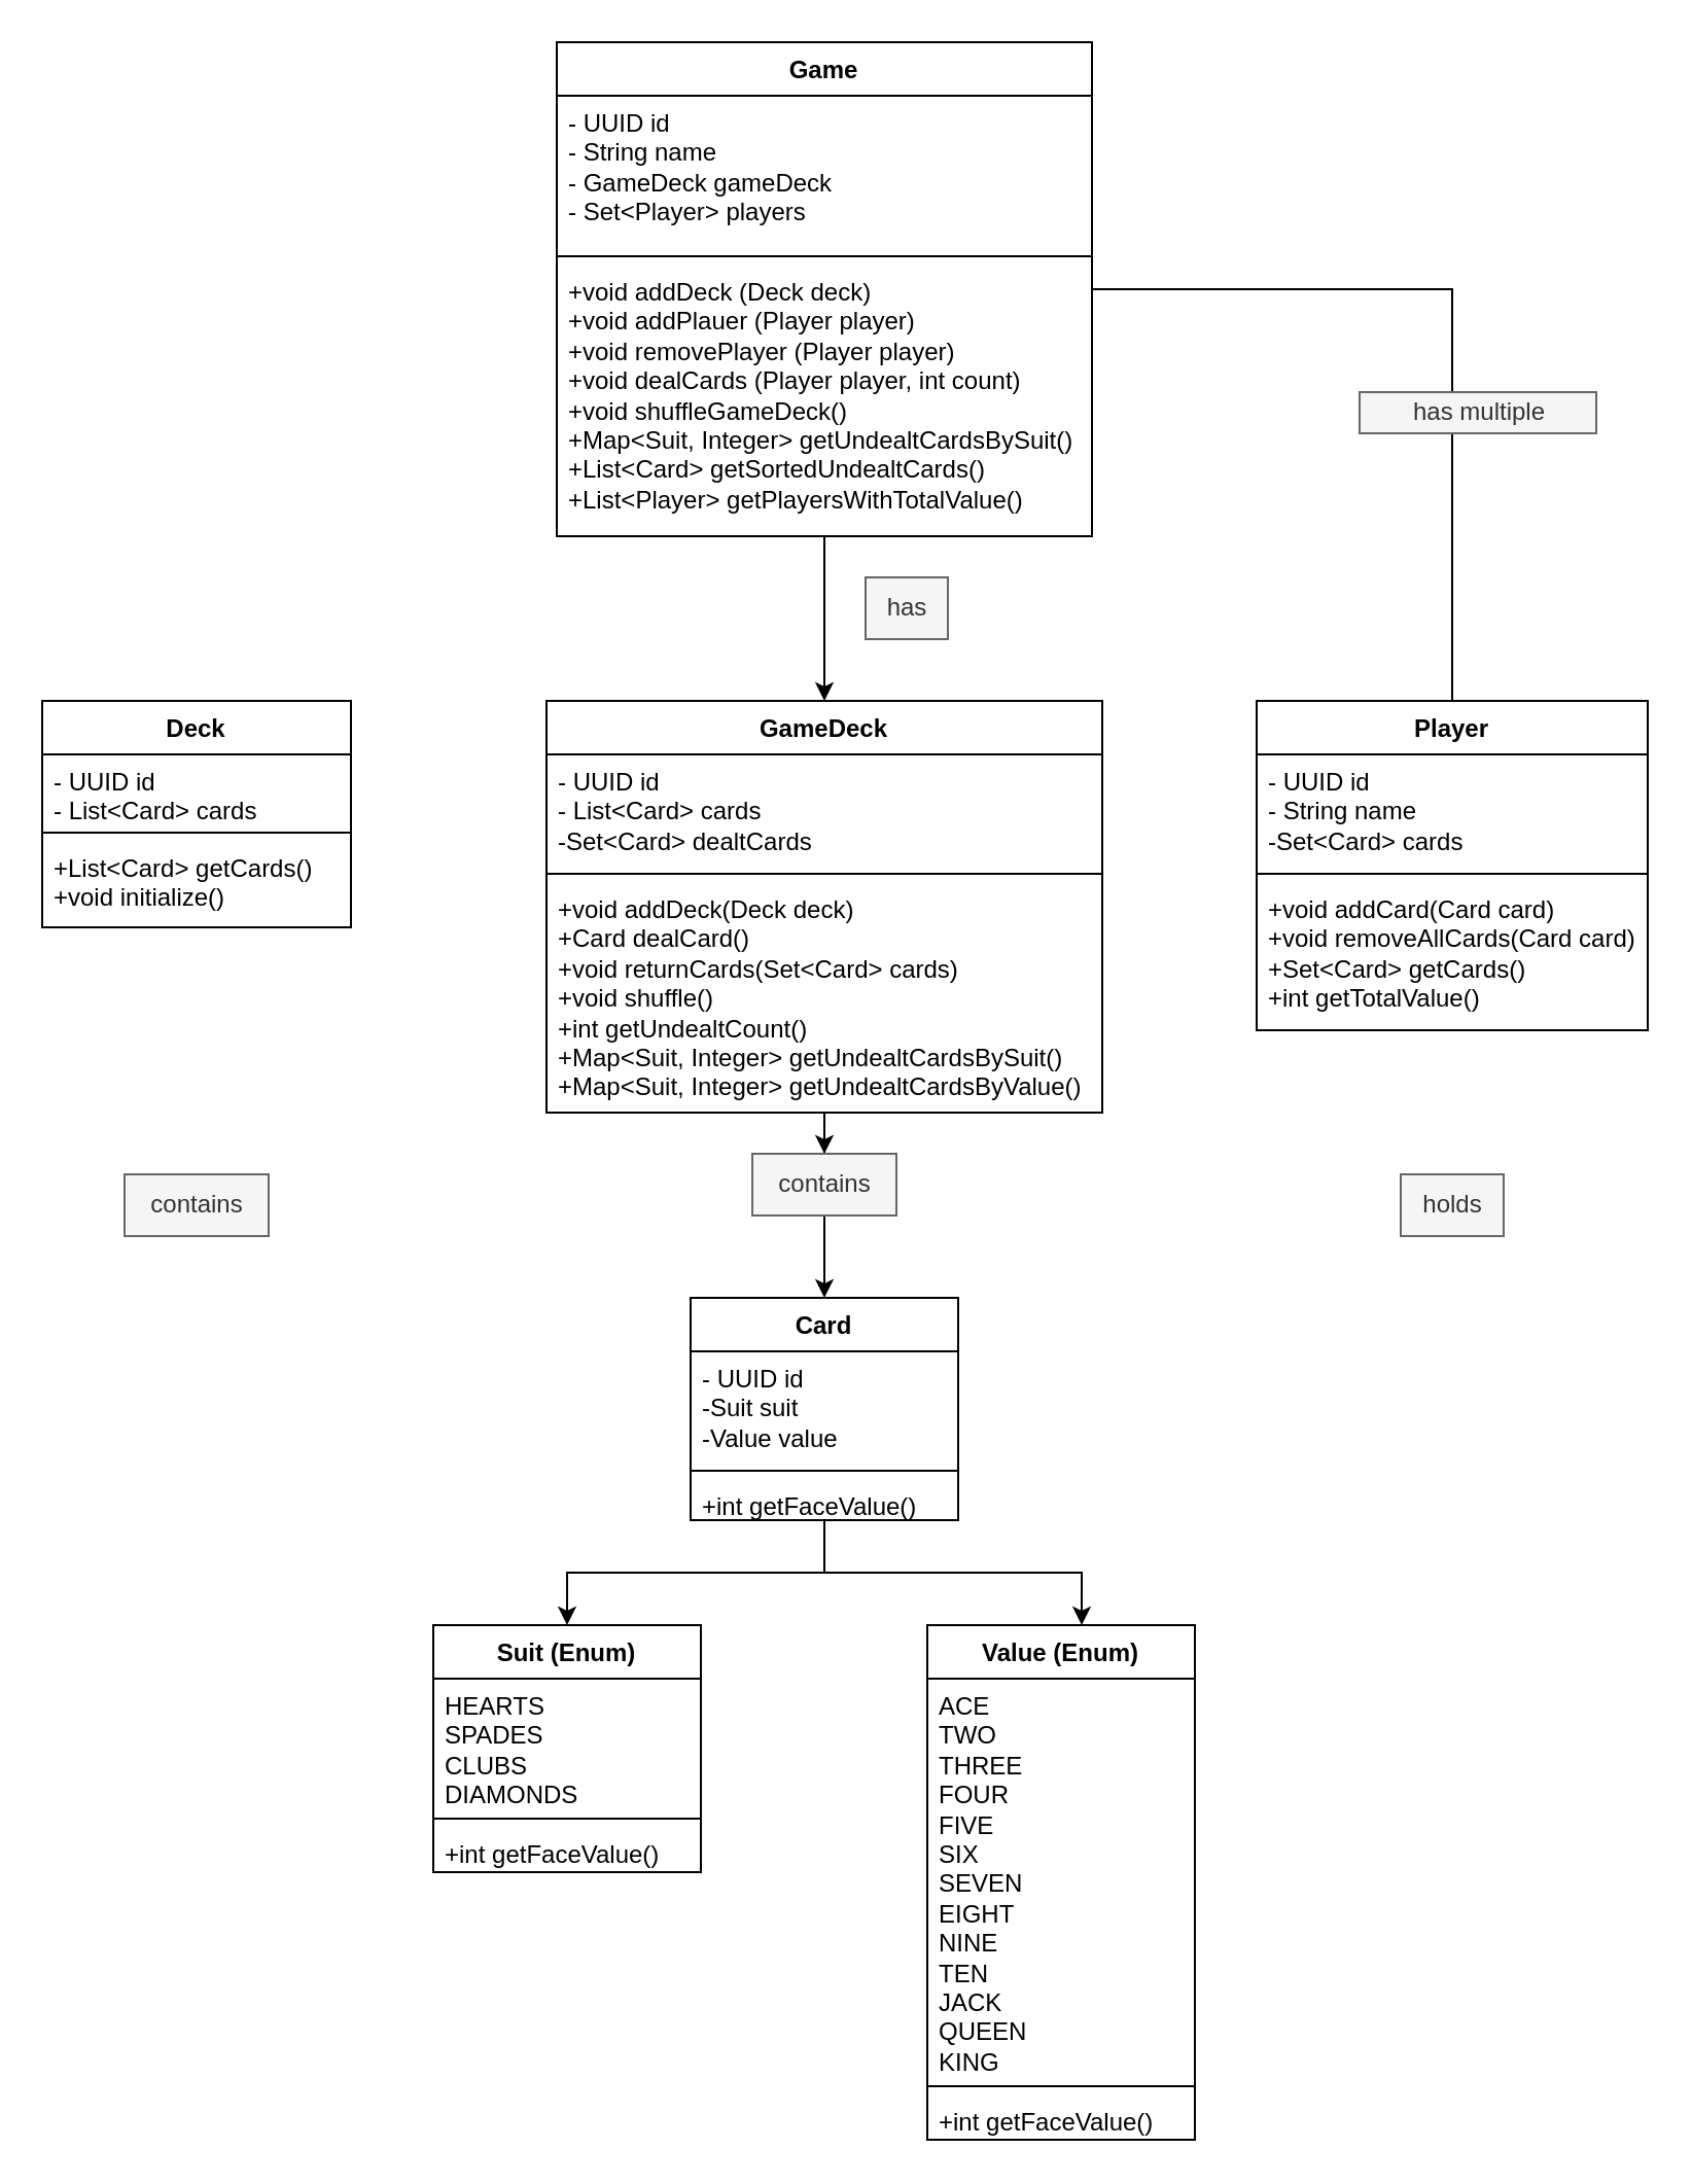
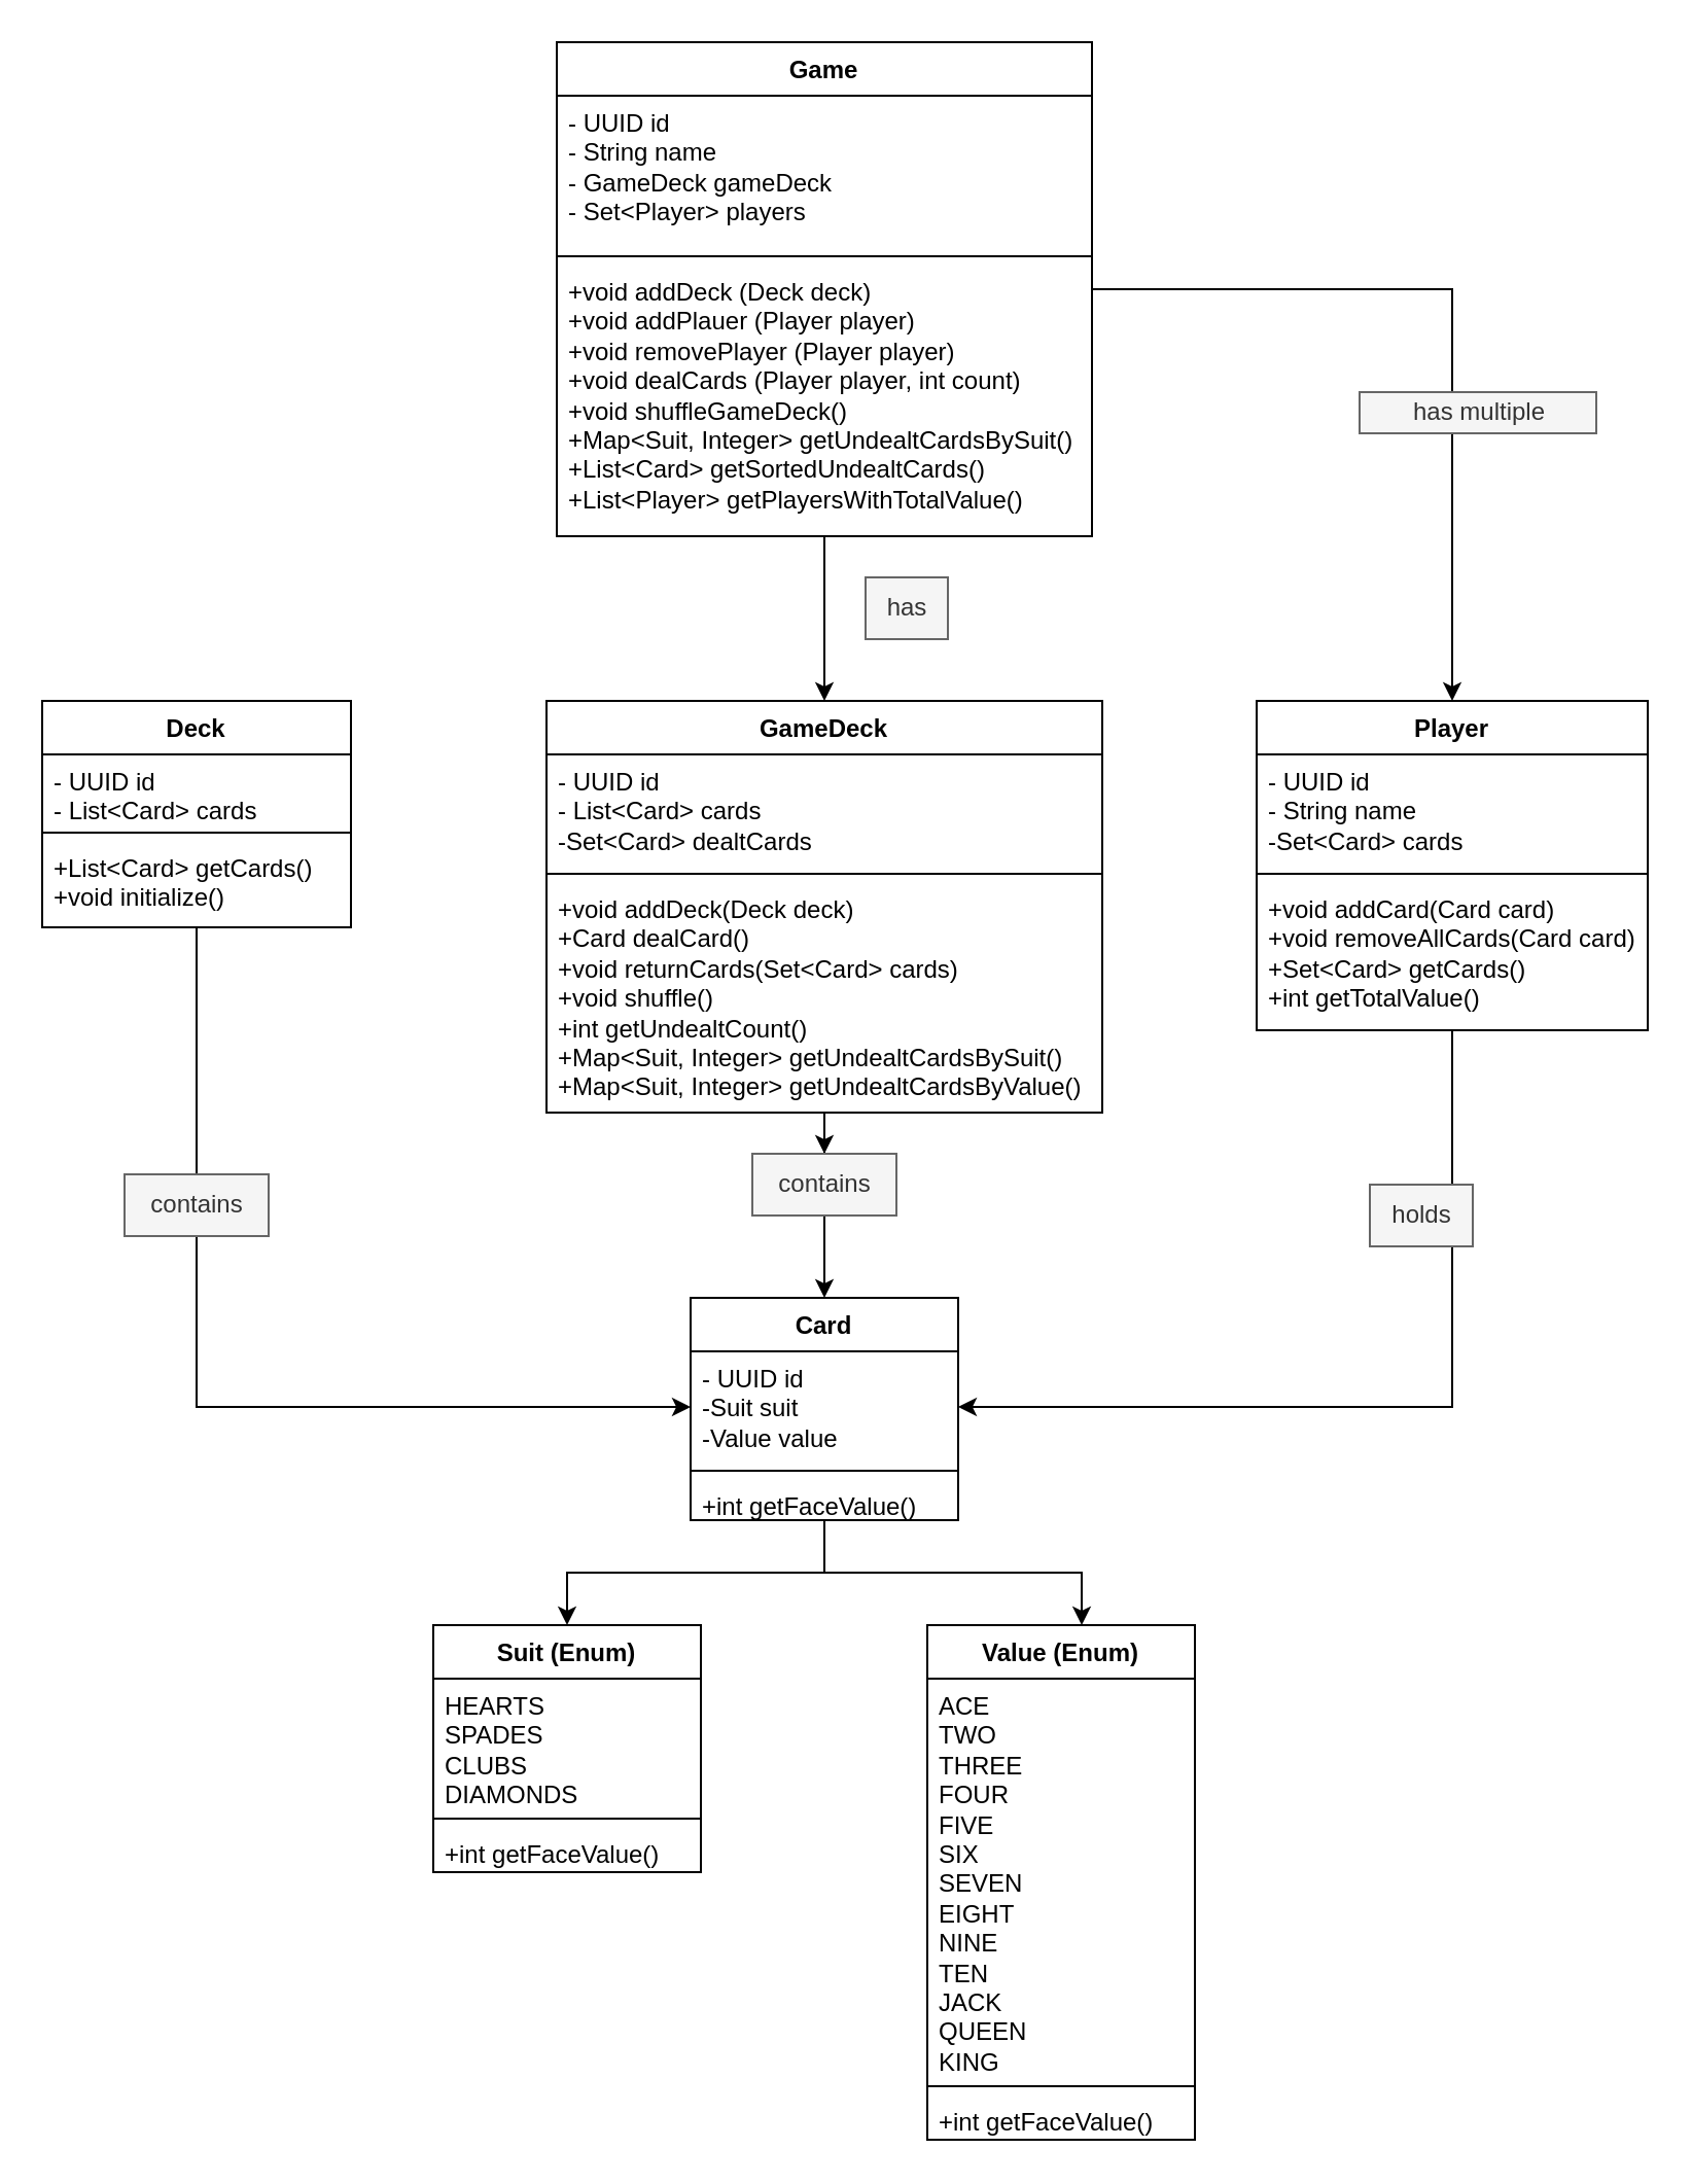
- <mxCell id="3" style="edgeStyle=orthogonalEdgeStyle;rounded=0;orthogonalLoop=1;jettySize=auto;html=1;endArrow=none;" edge="1" parent="1" source="4" target="14"><mxGeometry relative="1" as="geometry" /></mxCell>
+ <mxCell id="3" style="edgeStyle=orthogonalEdgeStyle;rounded=0;orthogonalLoop=1;jettySize=auto;html=1;" edge="1" parent="1" source="4" target="14"><mxGeometry relative="1" as="geometry" /></mxCell>
- <mxCell id="42" value="holds" style="text;html=1;align=center;verticalAlign=middle;resizable=0;points=[];autosize=1;strokeColor=#666666;fillColor=#f5f5f5;fontColor=#333333;" vertex="1" parent="1"><mxGeometry x="680" y="570" width="50" height="30" as="geometry" /></mxCell>
+ <mxCell id="42" value="holds" style="text;html=1;align=center;verticalAlign=middle;resizable=0;points=[];autosize=1;strokeColor=#666666;fillColor=#f5f5f5;fontColor=#333333;" vertex="1" parent="1"><mxGeometry x="665" y="575" width="50" height="30" as="geometry" /></mxCell>
+ <mxCell id="18" style="edgeStyle=orthogonalEdgeStyle;rounded=0;orthogonalLoop=1;jettySize=auto;html=1;entryX=0;entryY=0.5;entryDx=0;entryDy=0;" edge="1" parent="1" source="19" target="26"><mxGeometry relative="1" as="geometry" /></mxCell>
+ <mxCell id="13" style="edgeStyle=orthogonalEdgeStyle;rounded=0;orthogonalLoop=1;jettySize=auto;html=1;entryX=1;entryY=0.5;entryDx=0;entryDy=0;" edge="1" parent="1" source="14" target="26"><mxGeometry relative="1" as="geometry" /></mxCell>
